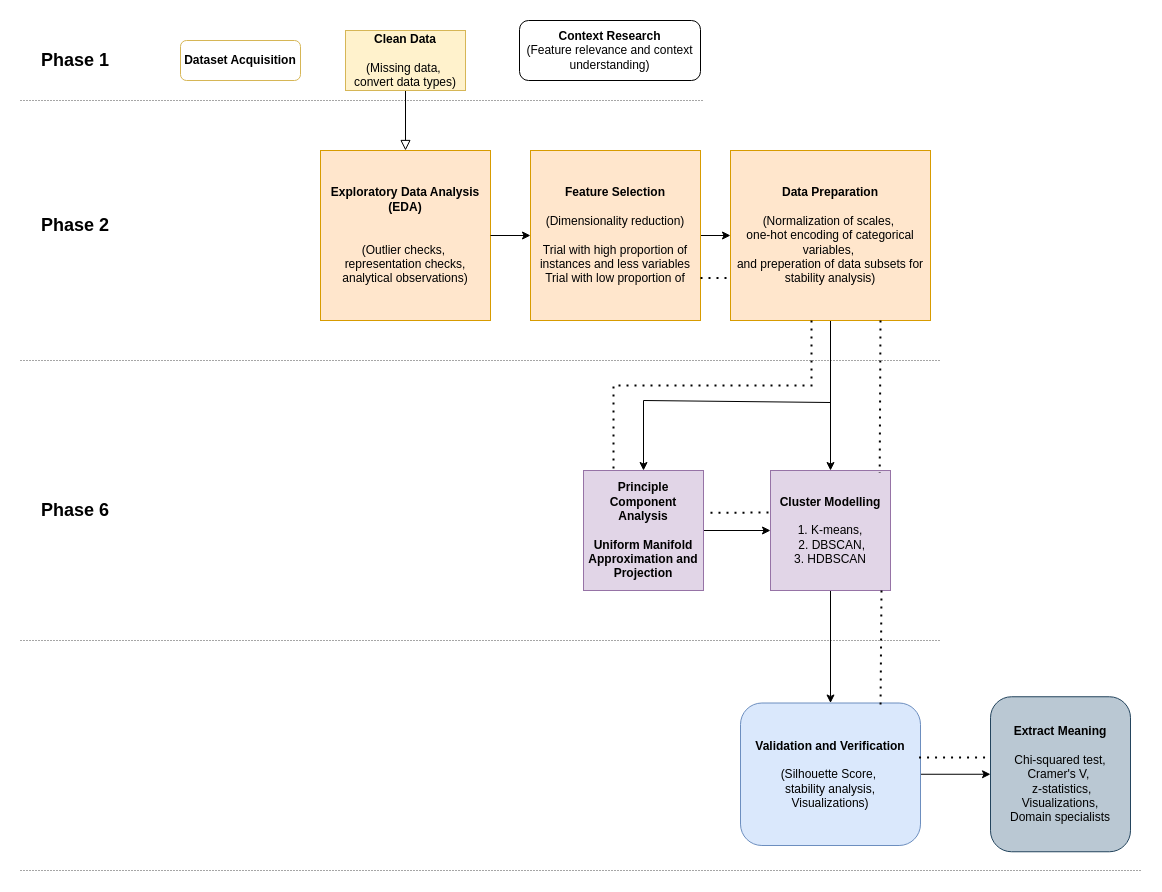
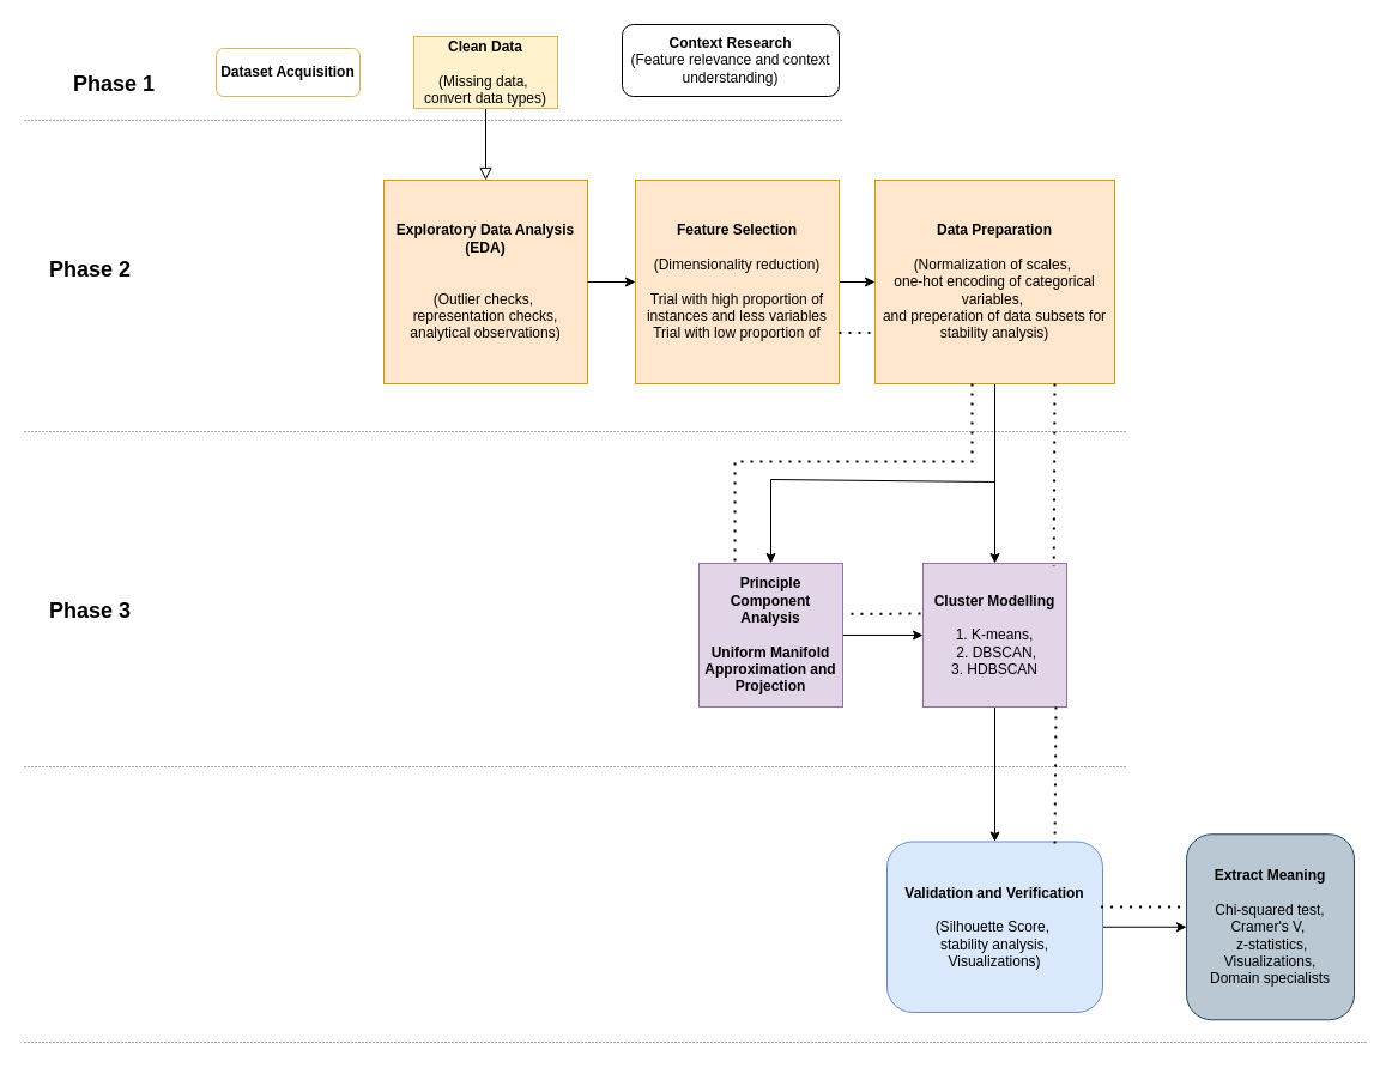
- <mxCell id="25" value="&lt;font style=&quot;font-size: 18px;&quot;&gt;&lt;b&gt;Phase 1&lt;/b&gt;&lt;/font&gt;" style="text;html=1;align=center;verticalAlign=middle;whiteSpace=wrap;rounded=0;" parent="1" vertex="1"><mxGeometry x="30" y="45" width="90" height="30" as="geometry" /></mxCell>
+ <mxCell id="25" value="&lt;font style=&quot;font-size: 18px;&quot;&gt;&lt;b&gt;Phase 1&lt;/b&gt;&lt;/font&gt;" style="text;html=1;align=center;verticalAlign=middle;whiteSpace=wrap;rounded=0;" parent="1" vertex="1"><mxGeometry x="50" y="55" width="90" height="30" as="geometry" /></mxCell>
- <mxCell id="26" value="&lt;font style=&quot;font-size: 18px;&quot;&gt;&lt;b&gt;Phase 6&lt;/b&gt;&lt;/font&gt;" style="text;html=1;align=center;verticalAlign=middle;whiteSpace=wrap;rounded=0;" parent="1" vertex="1"><mxGeometry x="30" y="495" width="90" height="30" as="geometry" /></mxCell>
+ <mxCell id="26" value="&lt;font style=&quot;font-size: 18px;&quot;&gt;&lt;b&gt;Phase 3&lt;/b&gt;&lt;/font&gt;" style="text;html=1;align=center;verticalAlign=middle;whiteSpace=wrap;rounded=0;" parent="1" vertex="1"><mxGeometry x="30" y="495" width="90" height="30" as="geometry" /></mxCell>
